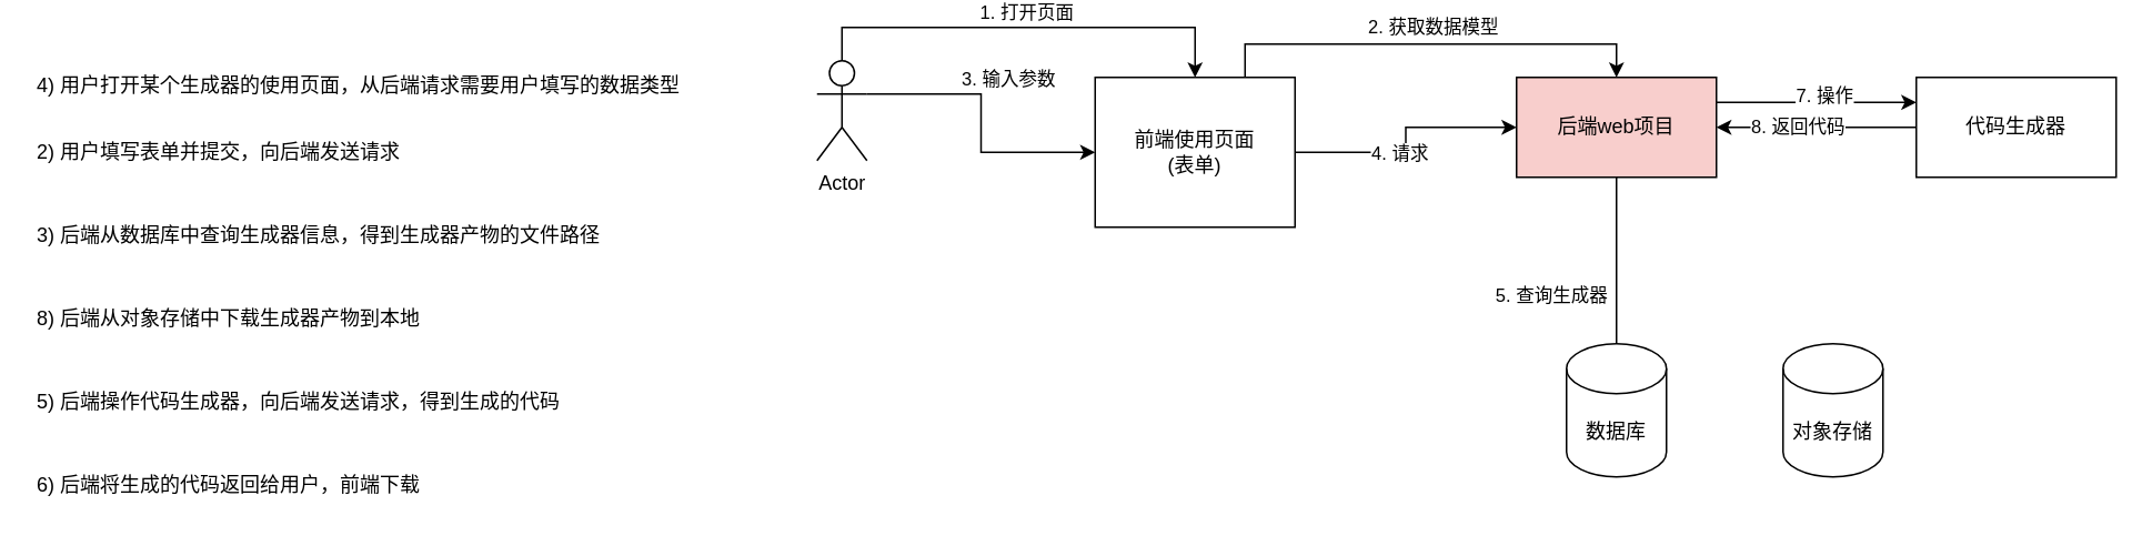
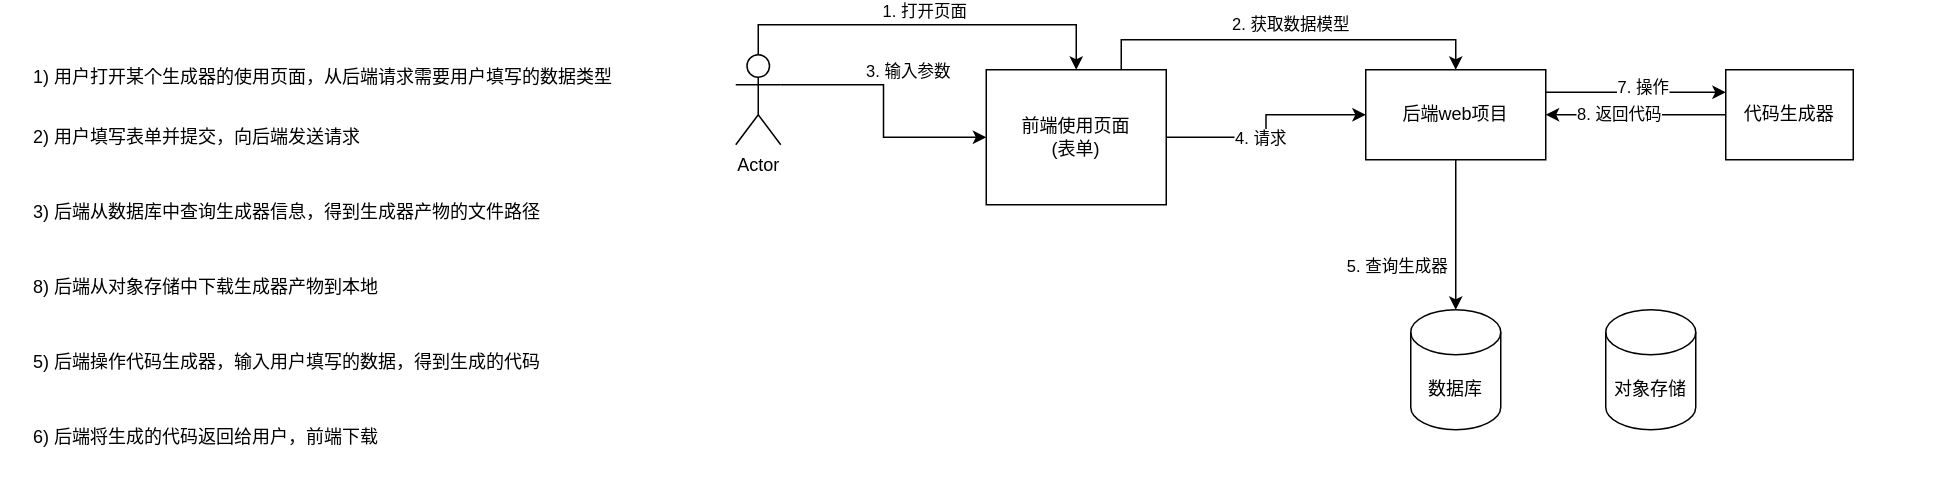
- <mxCell id="2" value="4) 用户打开某个生成器的使用页面，从后端请求需要用户填写的数据类型" style="text;html=1;align=left;verticalAlign=middle;whiteSpace=wrap;rounded=0;" vertex="1" parent="1"><mxGeometry x="20" y="20" width="420" height="30" as="geometry" /></mxCell>
+ <mxCell id="2" value="1) 用户打开某个生成器的使用页面，从后端请求需要用户填写的数据类型" style="text;html=1;align=left;verticalAlign=middle;whiteSpace=wrap;rounded=0;" vertex="1" parent="1"><mxGeometry x="20" y="20" width="420" height="30" as="geometry" /></mxCell>
- <mxCell id="22" value="后端web项目" style="rounded=0;whiteSpace=wrap;html=1;fillColor=#f8cecc;" vertex="1" parent="1"><mxGeometry x="910" y="30" width="120" height="60" as="geometry" /></mxCell>
+ <mxCell id="22" value="后端web项目" style="rounded=0;whiteSpace=wrap;html=1;" vertex="1" parent="1"><mxGeometry x="910" y="30" width="120" height="60" as="geometry" /></mxCell>
- <mxCell id="27" value="代码生成器" style="rounded=0;whiteSpace=wrap;html=1;" vertex="1" parent="1"><mxGeometry x="1150" y="30" width="120" height="60" as="geometry" /></mxCell>
+ <mxCell id="27" value="代码生成器" style="rounded=0;whiteSpace=wrap;html=1;" vertex="1" parent="1"><mxGeometry x="1150" y="30" width="85" height="60" as="geometry" /></mxCell>
- <mxCell id="18" style="edgeStyle=orthogonalEdgeStyle;rounded=0;orthogonalLoop=1;jettySize=auto;html=1;exitX=0.5;exitY=1;exitDx=0;exitDy=0;endArrow=none;" edge="1" parent="1" source="22" target="23"><mxGeometry relative="1" as="geometry" /></mxCell>
+ <mxCell id="18" style="edgeStyle=orthogonalEdgeStyle;rounded=0;orthogonalLoop=1;jettySize=auto;html=1;exitX=0.5;exitY=1;exitDx=0;exitDy=0;" edge="1" parent="1" source="22" target="23"><mxGeometry relative="1" as="geometry" /></mxCell>
- <mxCell id="6" value="5) 后端操作代码生成器，向后端发送请求，得到生成的代码" style="text;html=1;align=left;verticalAlign=middle;whiteSpace=wrap;rounded=0;" vertex="1" parent="1"><mxGeometry x="20" y="210" width="420" height="30" as="geometry" /></mxCell>
+ <mxCell id="6" value="5) 后端操作代码生成器，输入用户填写的数据，得到生成的代码" style="text;html=1;align=left;verticalAlign=middle;whiteSpace=wrap;rounded=0;" vertex="1" parent="1"><mxGeometry x="20" y="210" width="420" height="30" as="geometry" /></mxCell>
